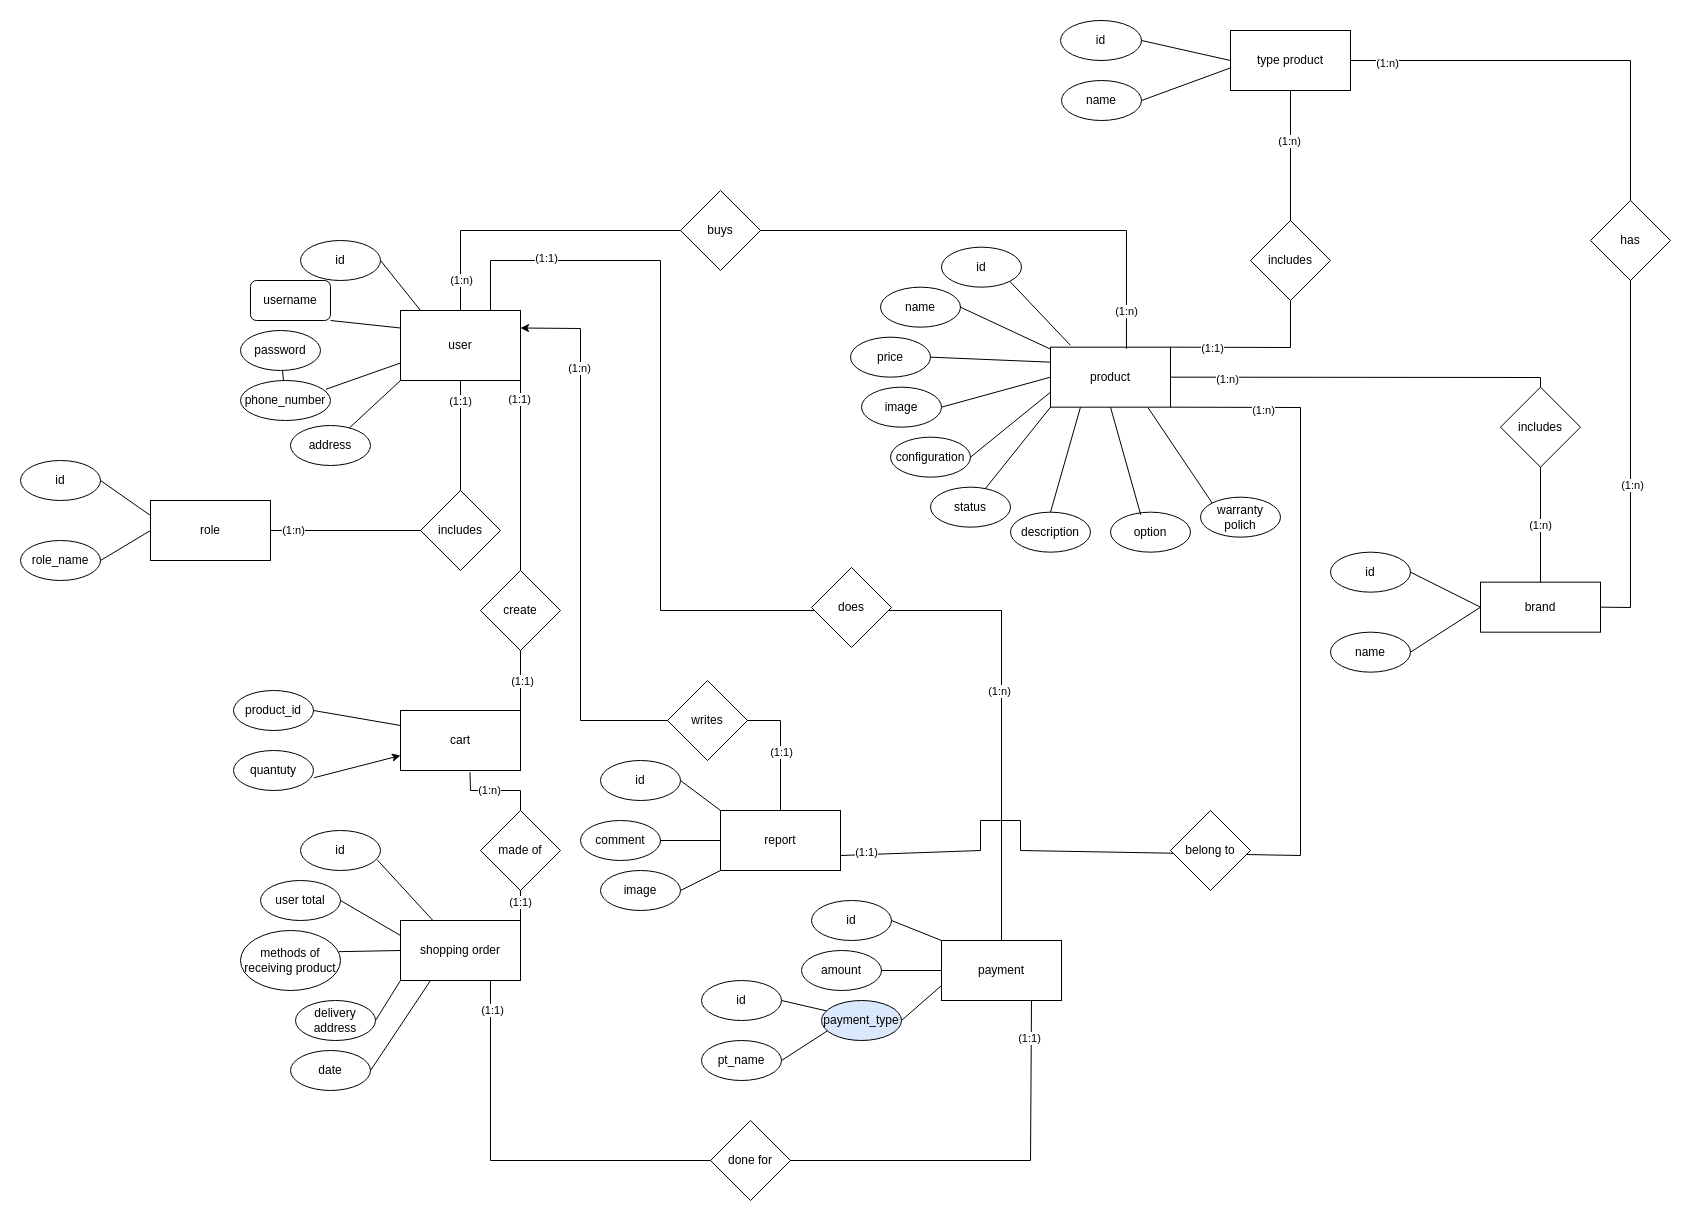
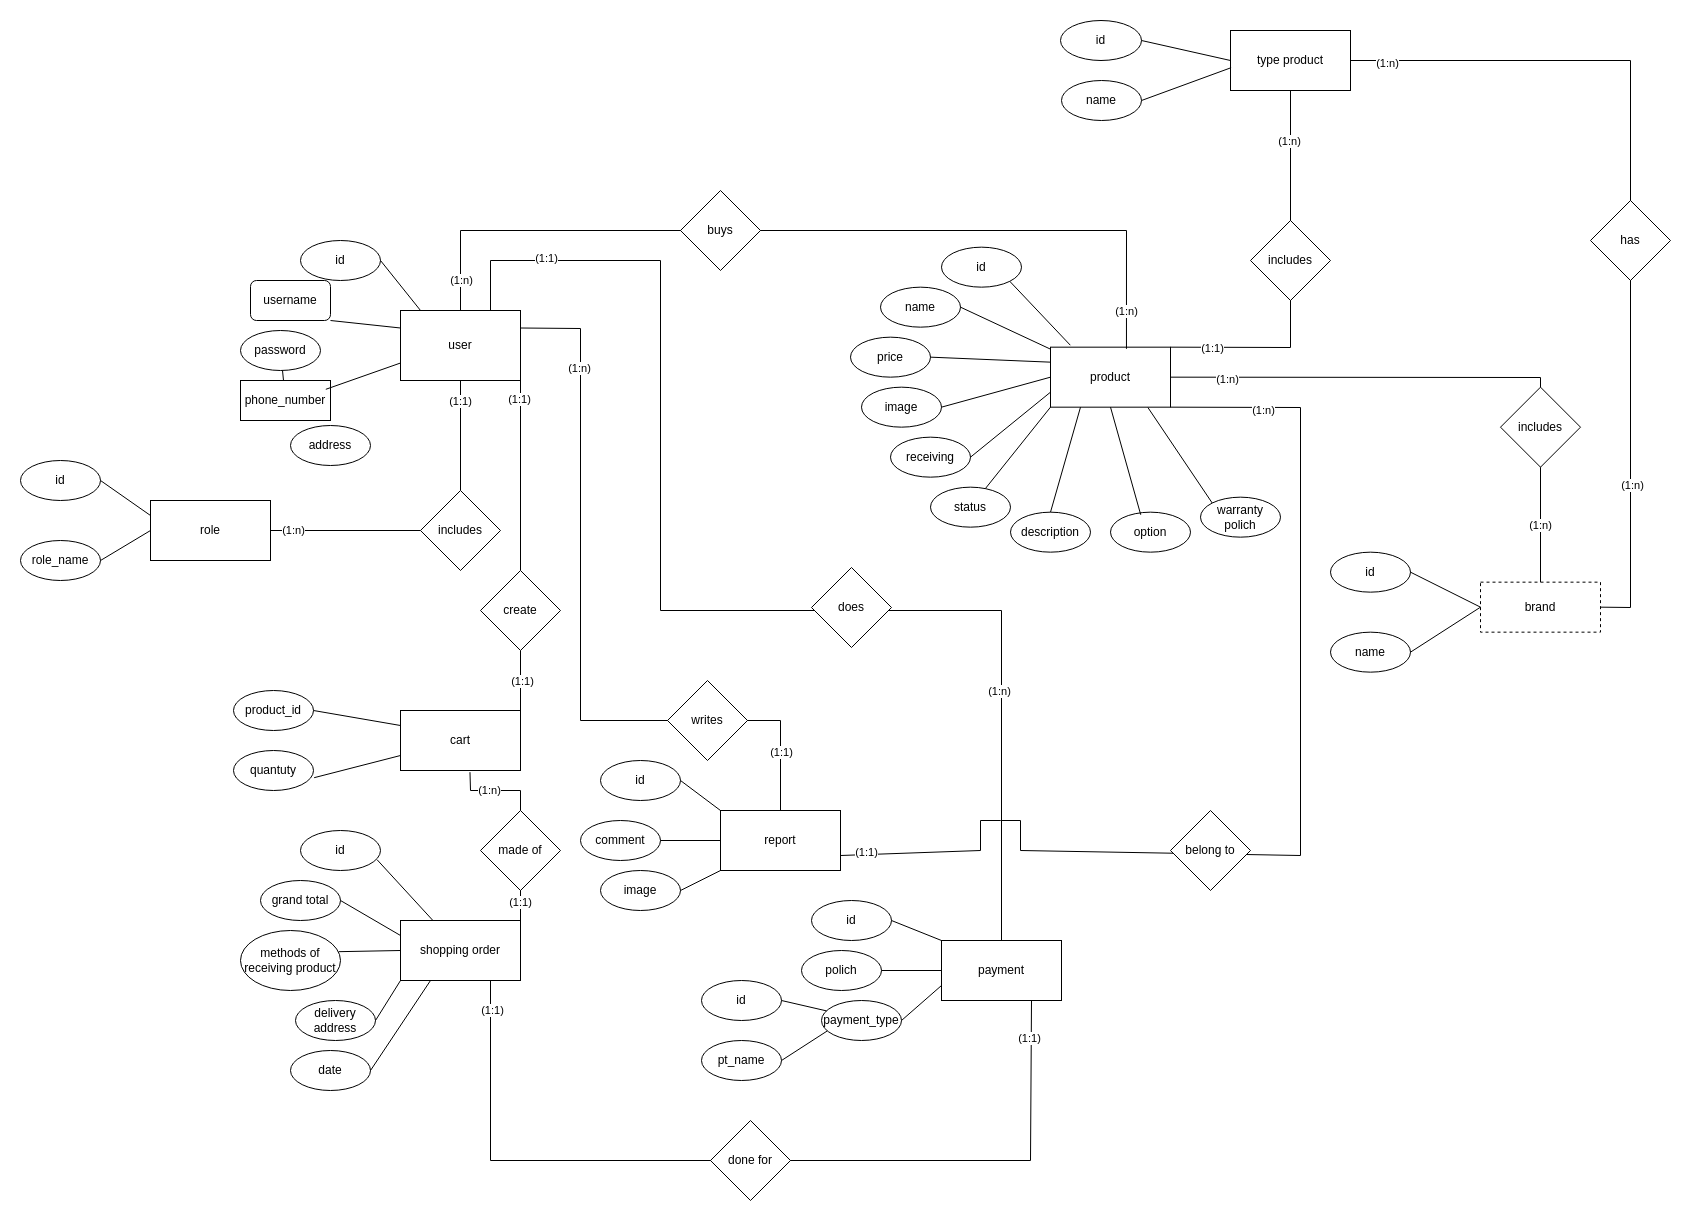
- <mxCell id="105" value="" style="endArrow=classic;html=1;rounded=0;entryX=1;entryY=0.25;entryDx=0;entryDy=0;exitX=0.5;exitY=0;exitDx=0;exitDy=0;" edge="1" parent="1" source="6" target="3"><mxGeometry width="50" height="50" relative="1" as="geometry"><mxPoint x="720" y="700" as="sourcePoint" /><mxPoint x="770" y="650" as="targetPoint" /><Array as="points"><mxPoint x="780" y="720" /><mxPoint x="580" y="720" /><mxPoint x="580" y="328" /></Array></mxGeometry></mxCell>
+ <mxCell id="105" value="" style="endArrow=none;html=1;rounded=0;entryX=1;entryY=0.25;entryDx=0;entryDy=0;exitX=0.5;exitY=0;exitDx=0;exitDy=0;" edge="1" parent="1" source="6" target="3"><mxGeometry width="50" height="50" relative="1" as="geometry"><mxPoint x="720" y="700" as="sourcePoint" /><mxPoint x="770" y="650" as="targetPoint" /><Array as="points"><mxPoint x="780" y="720" /><mxPoint x="580" y="720" /><mxPoint x="580" y="328" /></Array></mxGeometry></mxCell>
- <mxCell id="41" value="phone_number" style="ellipse;whiteSpace=wrap;html=1;" vertex="1" parent="1"><mxGeometry x="240" y="380" width="90" height="40" as="geometry" /></mxCell>
+ <mxCell id="41" value="phone_number" style="whiteSpace=wrap;html=1;rounded=0;" vertex="1" parent="1"><mxGeometry x="240" y="380" width="90" height="40" as="geometry" /></mxCell>
- <mxCell id="47" value="" style="endArrow=none;html=1;rounded=0;entryX=0;entryY=1;entryDx=0;entryDy=0;" edge="1" parent="1" source="42" target="3"><mxGeometry width="50" height="50" relative="1" as="geometry"><mxPoint x="440" y="450" as="sourcePoint" /><mxPoint x="490" y="400" as="targetPoint" /></mxGeometry></mxCell>
- <mxCell id="23" value="configuration" style="ellipse;whiteSpace=wrap;html=1;" vertex="1" parent="1"><mxGeometry x="890" y="436.67" width="80" height="40" as="geometry" /></mxCell>
+ <mxCell id="23" value="receiving" style="ellipse;whiteSpace=wrap;html=1;" vertex="1" parent="1"><mxGeometry x="890" y="436.67" width="80" height="40" as="geometry" /></mxCell>
- <mxCell id="8" value="brand" style="rounded=0;whiteSpace=wrap;html=1;" vertex="1" parent="1"><mxGeometry x="1480" y="581.67" width="120" height="50" as="geometry" /></mxCell>
+ <mxCell id="8" value="brand" style="rounded=0;whiteSpace=wrap;html=1;dashed=1;" vertex="1" parent="1"><mxGeometry x="1480" y="581.67" width="120" height="50" as="geometry" /></mxCell>
- <mxCell id="55" value="" style="endArrow=classic;html=1;rounded=0;entryX=0;entryY=0.75;entryDx=0;entryDy=0;exitX=1.008;exitY=0.68;exitDx=0;exitDy=0;exitPerimeter=0;" edge="1" parent="1" source="53" target="5"><mxGeometry width="50" height="50" relative="1" as="geometry"><mxPoint x="313" y="870" as="sourcePoint" /><mxPoint x="363" y="820" as="targetPoint" /></mxGeometry></mxCell>
+ <mxCell id="55" value="" style="endArrow=none;html=1;rounded=0;entryX=0;entryY=0.75;entryDx=0;entryDy=0;exitX=1.008;exitY=0.68;exitDx=0;exitDy=0;exitPerimeter=0;" edge="1" parent="1" source="53" target="5"><mxGeometry width="50" height="50" relative="1" as="geometry"><mxPoint x="313" y="870" as="sourcePoint" /><mxPoint x="363" y="820" as="targetPoint" /></mxGeometry></mxCell>
- <mxCell id="56" value="user total" style="ellipse;whiteSpace=wrap;html=1;" vertex="1" parent="1"><mxGeometry x="260" y="880" width="80" height="40" as="geometry" /></mxCell>
+ <mxCell id="56" value="grand total" style="ellipse;whiteSpace=wrap;html=1;" vertex="1" parent="1"><mxGeometry x="260" y="880" width="80" height="40" as="geometry" /></mxCell>
- <mxCell id="72" value="amount" style="ellipse;whiteSpace=wrap;html=1;" vertex="1" parent="1"><mxGeometry x="801" y="950" width="80" height="40" as="geometry" /></mxCell>
+ <mxCell id="72" value="polich" style="ellipse;whiteSpace=wrap;html=1;" vertex="1" parent="1"><mxGeometry x="801" y="950" width="80" height="40" as="geometry" /></mxCell>
- <mxCell id="73" value="payment_type" style="ellipse;whiteSpace=wrap;html=1;fillColor=#dae8fc;" vertex="1" parent="1"><mxGeometry x="821" y="1000" width="80" height="40" as="geometry" /></mxCell>
+ <mxCell id="73" value="payment_type" style="ellipse;whiteSpace=wrap;html=1;" vertex="1" parent="1"><mxGeometry x="821" y="1000" width="80" height="40" as="geometry" /></mxCell>
